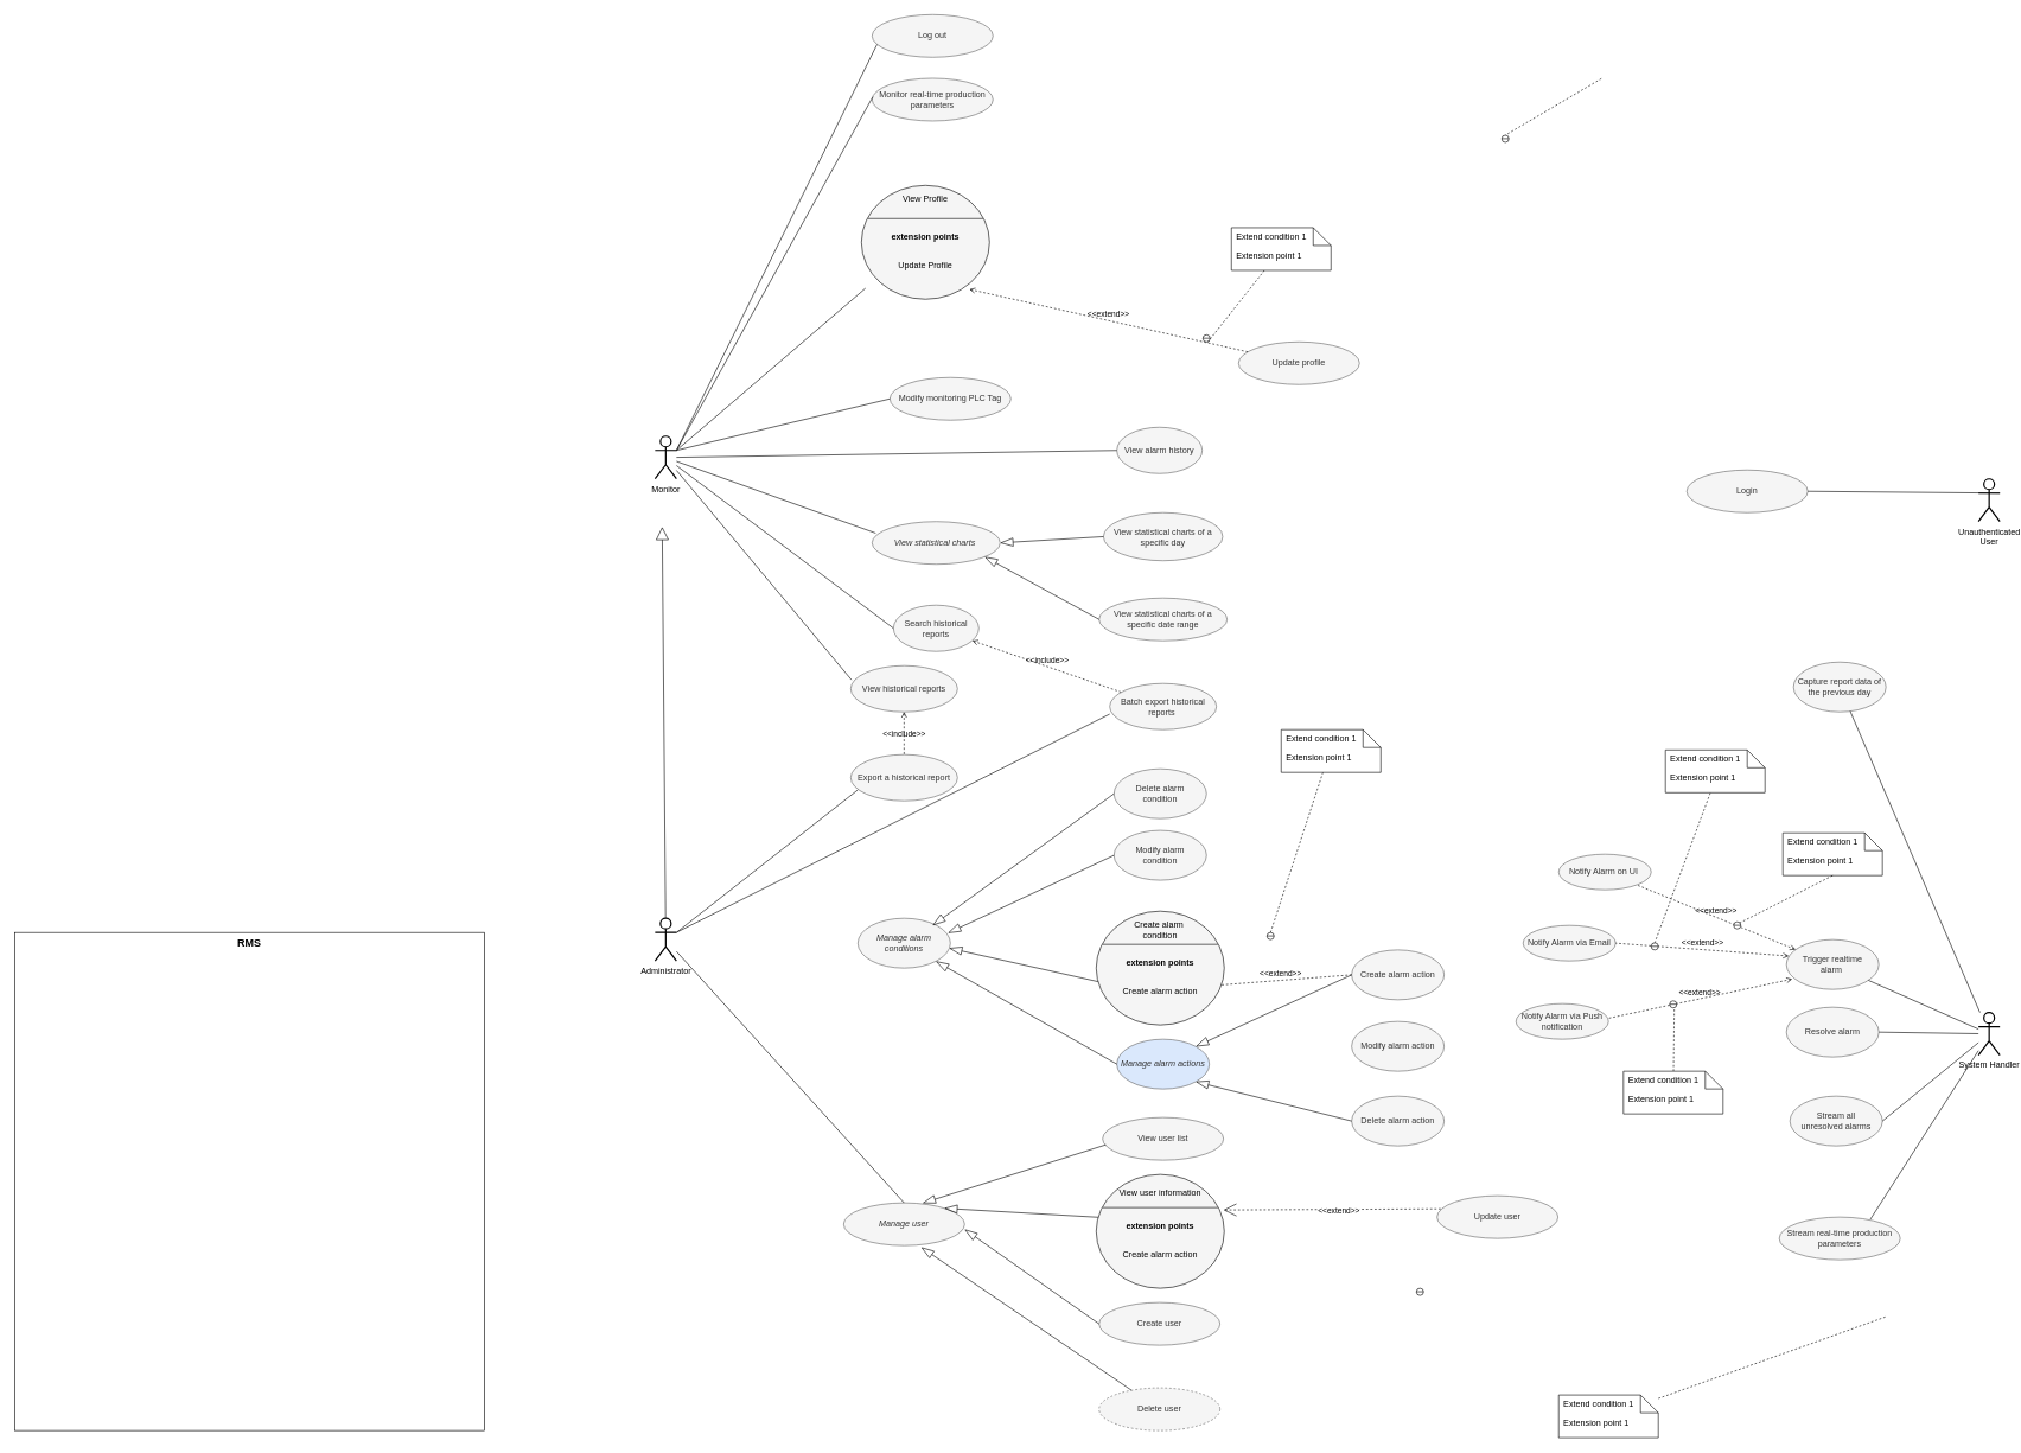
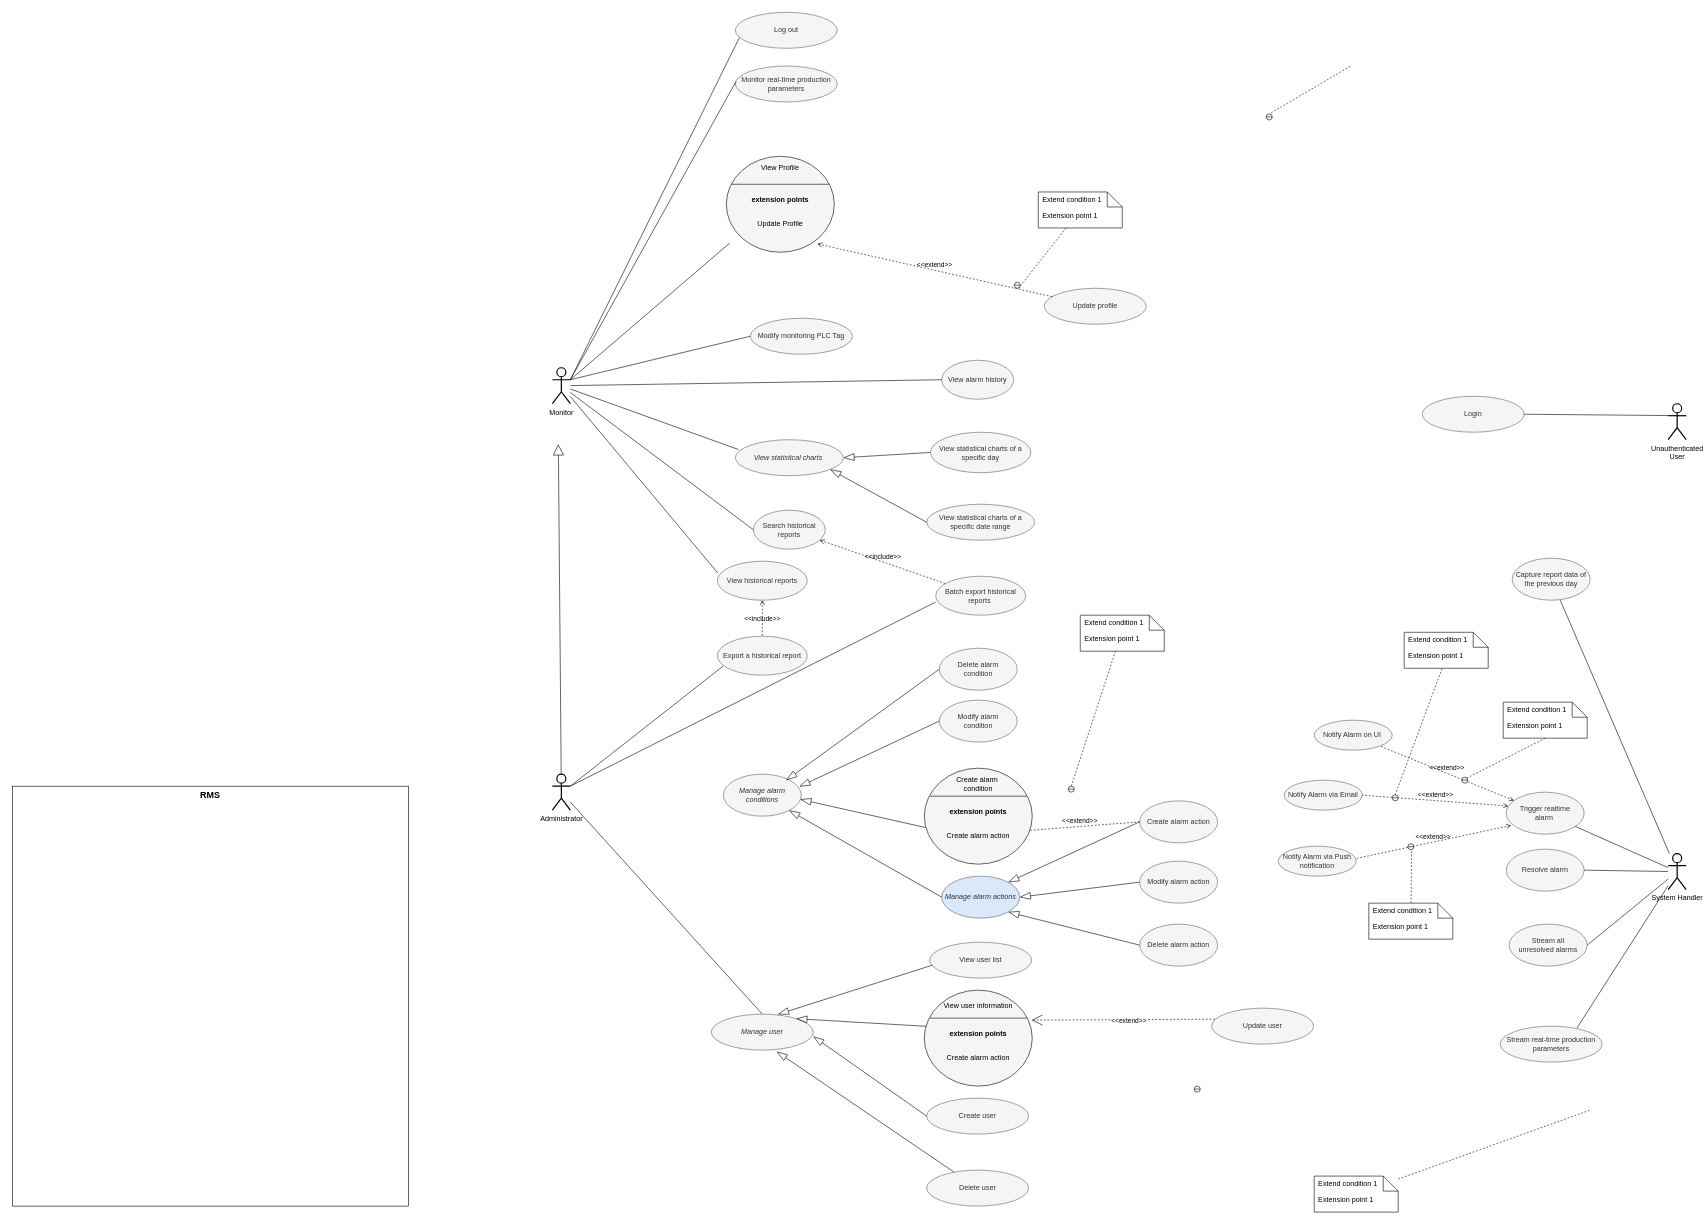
+ <mxCell id="29" value="" style="endArrow=blockThin;endSize=16;endFill=0;html=1;rounded=0;exitX=0;exitY=0.5;exitDx=0;exitDy=0;entryX=1;entryY=0.5;entryDx=0;entryDy=0;" parent="1" source="8" target="11" edge="1"><mxGeometry width="160" relative="1" as="geometry"><mxPoint x="1640" y="1325" as="sourcePoint" /><mxPoint x="1560" y="1485" as="targetPoint" /></mxGeometry></mxCell>
- <mxCell id="52" value="Delete user" style="ellipse;whiteSpace=wrap;html=1;fillColor=#f5f5f5;fontColor=#333333;strokeColor=#666666;dashed=1;" vertex="1" parent="1"><mxGeometry x="1544" y="1950" width="170" height="60" as="geometry" /></mxCell>
+ <mxCell id="52" value="Delete user" style="ellipse;whiteSpace=wrap;html=1;fillColor=#f5f5f5;fontColor=#333333;strokeColor=#666666;" vertex="1" parent="1"><mxGeometry x="1544" y="1950" width="170" height="60" as="geometry" /></mxCell>
